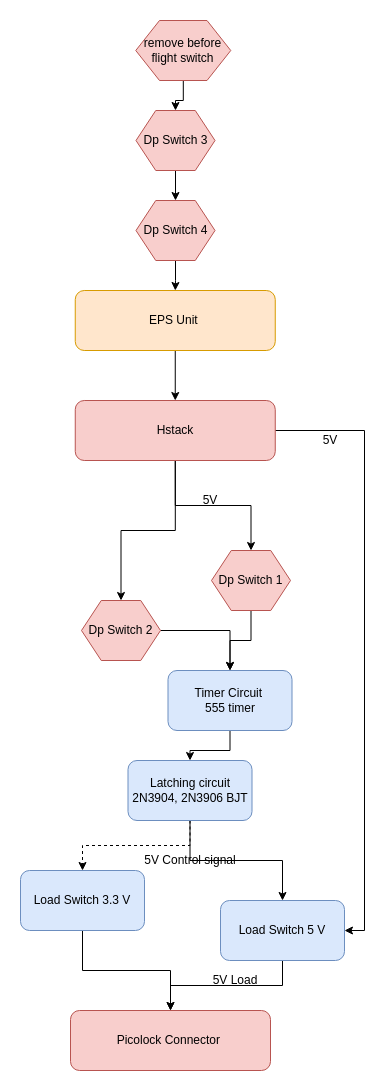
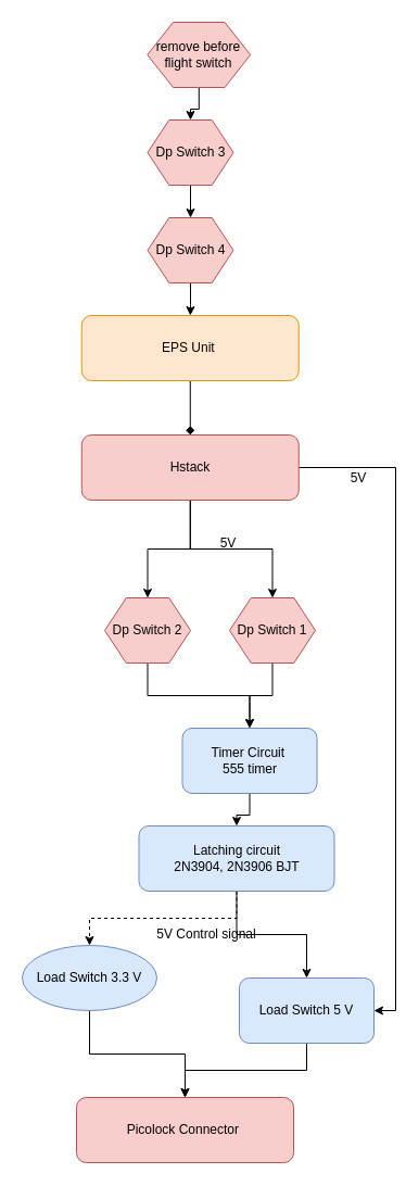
- <mxCell id="2" value="" style="edgeStyle=orthogonalEdgeStyle;rounded=0;orthogonalLoop=1;jettySize=auto;html=1;" edge="1" parent="1" source="3" target="31"><mxGeometry relative="1" as="geometry" /></mxCell>
+ <mxCell id="2" value="" style="edgeStyle=orthogonalEdgeStyle;rounded=0;orthogonalLoop=1;jettySize=auto;html=1;endArrow=diamond;" edge="1" parent="1" source="3" target="31"><mxGeometry relative="1" as="geometry" /></mxCell>
- <mxCell id="13" value="Dp Switch 2" style="shape=hexagon;perimeter=hexagonPerimeter2;whiteSpace=wrap;html=1;fillColor=#f8cecc;strokeColor=#b85450;" vertex="1" parent="1"><mxGeometry x="81" y="600" width="79" height="60" as="geometry" /></mxCell>
+ <mxCell id="13" value="Dp Switch 2" style="shape=hexagon;perimeter=hexagonPerimeter2;whiteSpace=wrap;html=1;fillColor=#f8cecc;strokeColor=#b85450;" vertex="1" parent="1"><mxGeometry x="96" y="550" width="79" height="60" as="geometry" /></mxCell>
- <mxCell id="19" value="Latching circuit&lt;br&gt;2N3904, 2N3906 BJT" style="rounded=1;whiteSpace=wrap;html=1;fillColor=#dae8fc;strokeColor=#6c8ebf;" vertex="1" parent="1"><mxGeometry x="127.5" y="760" width="124" height="60" as="geometry" /></mxCell>
+ <mxCell id="19" value="Latching circuit&lt;br&gt;2N3904, 2N3906 BJT" style="rounded=1;whiteSpace=wrap;html=1;fillColor=#dae8fc;strokeColor=#6c8ebf;" vertex="1" parent="1"><mxGeometry x="127.5" y="760" width="180" height="60" as="geometry" /></mxCell>
- <mxCell id="21" value="Load Switch 3.3 V" style="rounded=1;whiteSpace=wrap;html=1;fillColor=#dae8fc;strokeColor=#6c8ebf;" vertex="1" parent="1"><mxGeometry x="20" y="870" width="124" height="60" as="geometry" /></mxCell>
+ <mxCell id="21" value="Load Switch 3.3 V" style="ellipse;whiteSpace=wrap;html=1;fillColor=#dae8fc;strokeColor=#6c8ebf;" vertex="1" parent="1"><mxGeometry x="20" y="870" width="124" height="60" as="geometry" /></mxCell>
- <mxCell id="27" value="5V Load" style="text;html=1;strokeColor=none;fillColor=none;align=center;verticalAlign=middle;whiteSpace=wrap;rounded=0;" vertex="1" parent="1"><mxGeometry x="200" y="970" width="70" height="20" as="geometry" /></mxCell>
